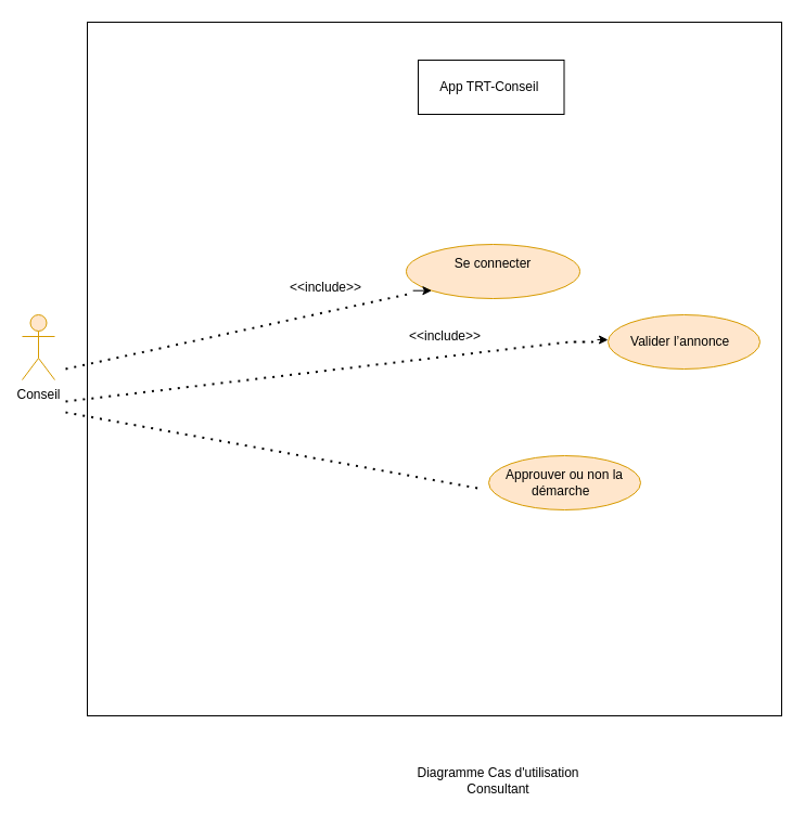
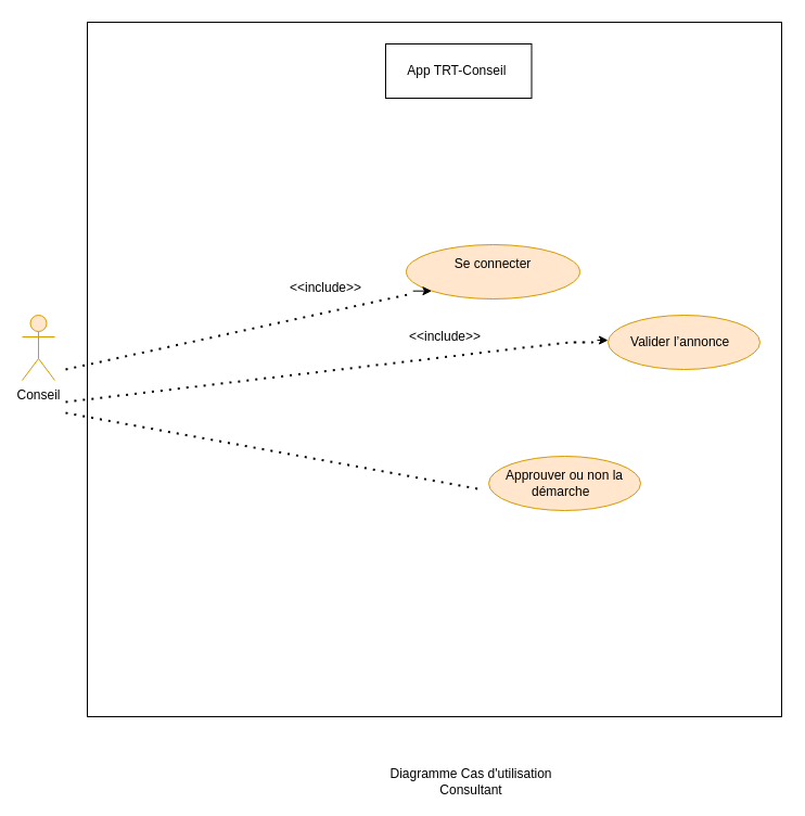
- <mxCell id="10" value="&lt;span class=&quot;fontstyle0&quot;&gt;App TRT-Conseil&lt;/span&gt;&amp;nbsp;" style="rounded=0;whiteSpace=wrap;html=1;" parent="1" vertex="1"><mxGeometry x="385" y="55" width="134.5" height="50" as="geometry" /></mxCell>
+ <mxCell id="10" value="&lt;span class=&quot;fontstyle0&quot;&gt;App TRT-Conseil&lt;/span&gt;&amp;nbsp;" style="rounded=0;whiteSpace=wrap;html=1;" parent="1" vertex="1"><mxGeometry x="355" y="40" width="134.5" height="50" as="geometry" /></mxCell>
- <mxCell id="13" value="Diagramme Cas d'utilisation Consultant" style="text;html=1;strokeColor=none;fillColor=none;align=center;verticalAlign=middle;whiteSpace=wrap;rounded=0;" parent="1" vertex="1"><mxGeometry x="359" y="710" width="200" height="20" as="geometry" /></mxCell>
+ <mxCell id="13" value="Diagramme Cas d'utilisation Consultant" style="text;html=1;strokeColor=none;fillColor=none;align=center;verticalAlign=middle;whiteSpace=wrap;rounded=0;" parent="1" vertex="1"><mxGeometry x="334" y="710" width="200" height="20" as="geometry" /></mxCell>
